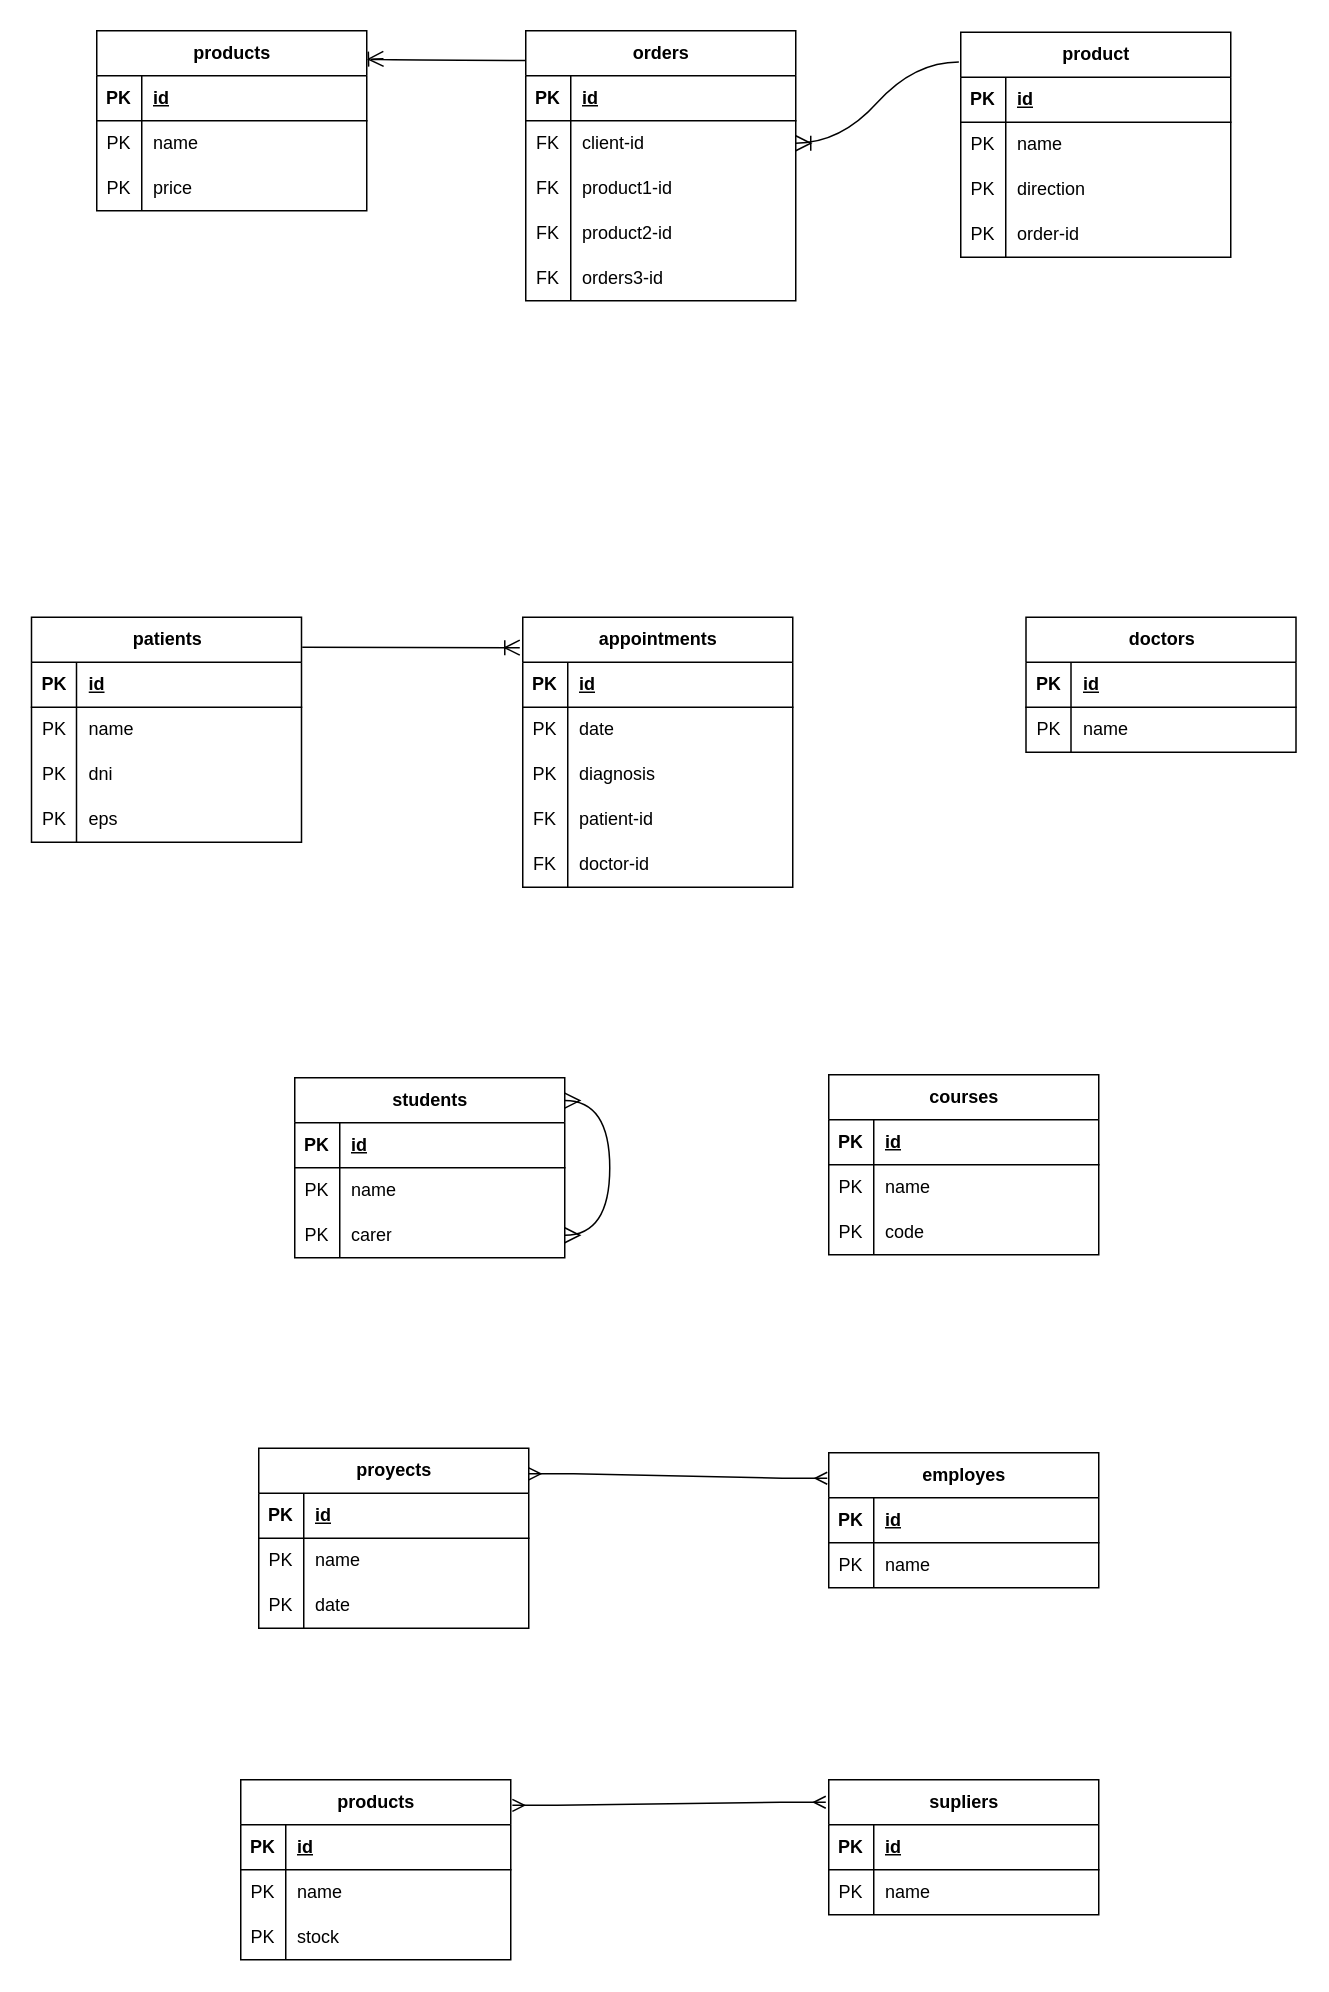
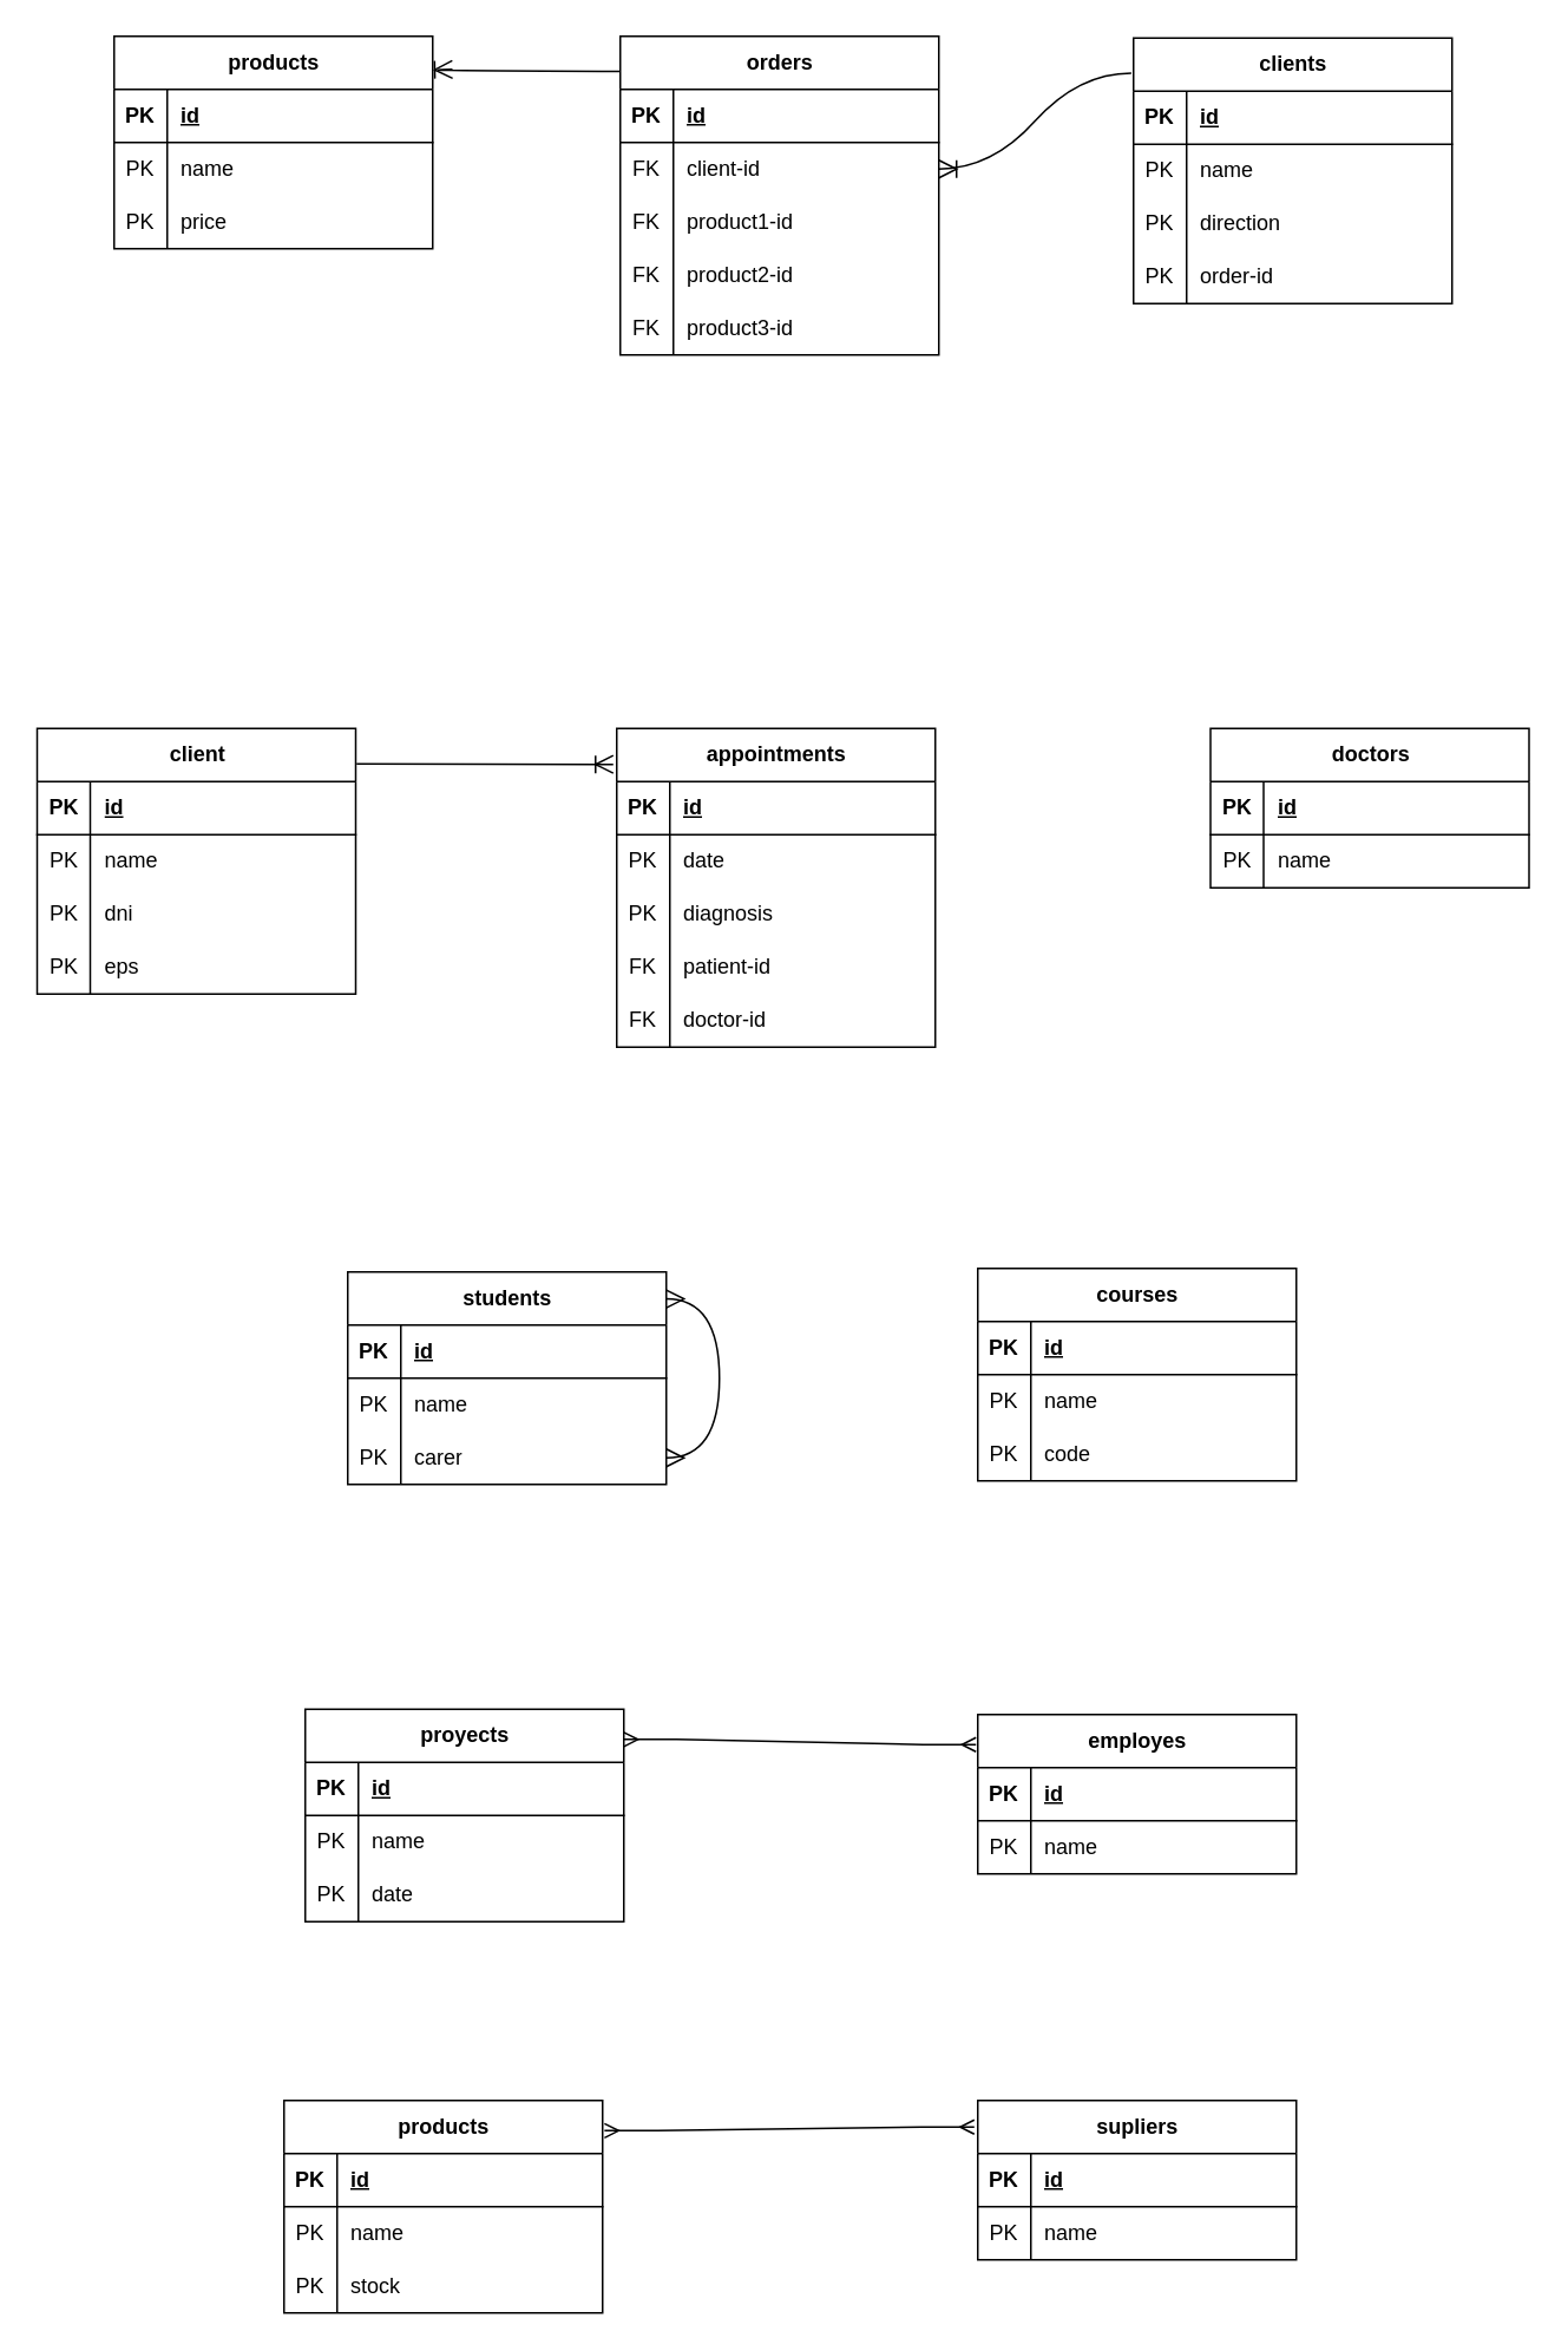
- <mxCell id="12" value="product" style="shape=table;startSize=30;container=1;collapsible=1;childLayout=tableLayout;fixedRows=1;rowLines=0;fontStyle=1;align=center;resizeLast=1;html=1;" parent="1" vertex="1"><mxGeometry x="640" y="21" width="180" height="150" as="geometry" /></mxCell>
+ <mxCell id="12" value="clients" style="shape=table;startSize=30;container=1;collapsible=1;childLayout=tableLayout;fixedRows=1;rowLines=0;fontStyle=1;align=center;resizeLast=1;html=1;" parent="1" vertex="1"><mxGeometry x="640" y="21" width="180" height="150" as="geometry" /></mxCell>
- <mxCell id="136" value="orders3-id" style="shape=partialRectangle;connectable=0;fillColor=none;top=0;left=0;bottom=0;right=0;align=left;spacingLeft=6;overflow=hidden;whiteSpace=wrap;html=1;" parent="134" vertex="1"><mxGeometry x="30" width="150" height="30" as="geometry"><mxRectangle width="150" height="30" as="alternateBounds" /></mxGeometry></mxCell>
+ <mxCell id="136" value="product3-id" style="shape=partialRectangle;connectable=0;fillColor=none;top=0;left=0;bottom=0;right=0;align=left;spacingLeft=6;overflow=hidden;whiteSpace=wrap;html=1;" parent="134" vertex="1"><mxGeometry x="30" width="150" height="30" as="geometry"><mxRectangle width="150" height="30" as="alternateBounds" /></mxGeometry></mxCell>
- <mxCell id="27" value="patients" style="shape=table;startSize=30;container=1;collapsible=1;childLayout=tableLayout;fixedRows=1;rowLines=0;fontStyle=1;align=center;resizeLast=1;html=1;" parent="1" vertex="1"><mxGeometry x="20.5" y="411" width="180" height="150" as="geometry" /></mxCell>
+ <mxCell id="27" value="client" style="shape=table;startSize=30;container=1;collapsible=1;childLayout=tableLayout;fixedRows=1;rowLines=0;fontStyle=1;align=center;resizeLast=1;html=1;" parent="1" vertex="1"><mxGeometry x="20.5" y="411" width="180" height="150" as="geometry" /></mxCell>
